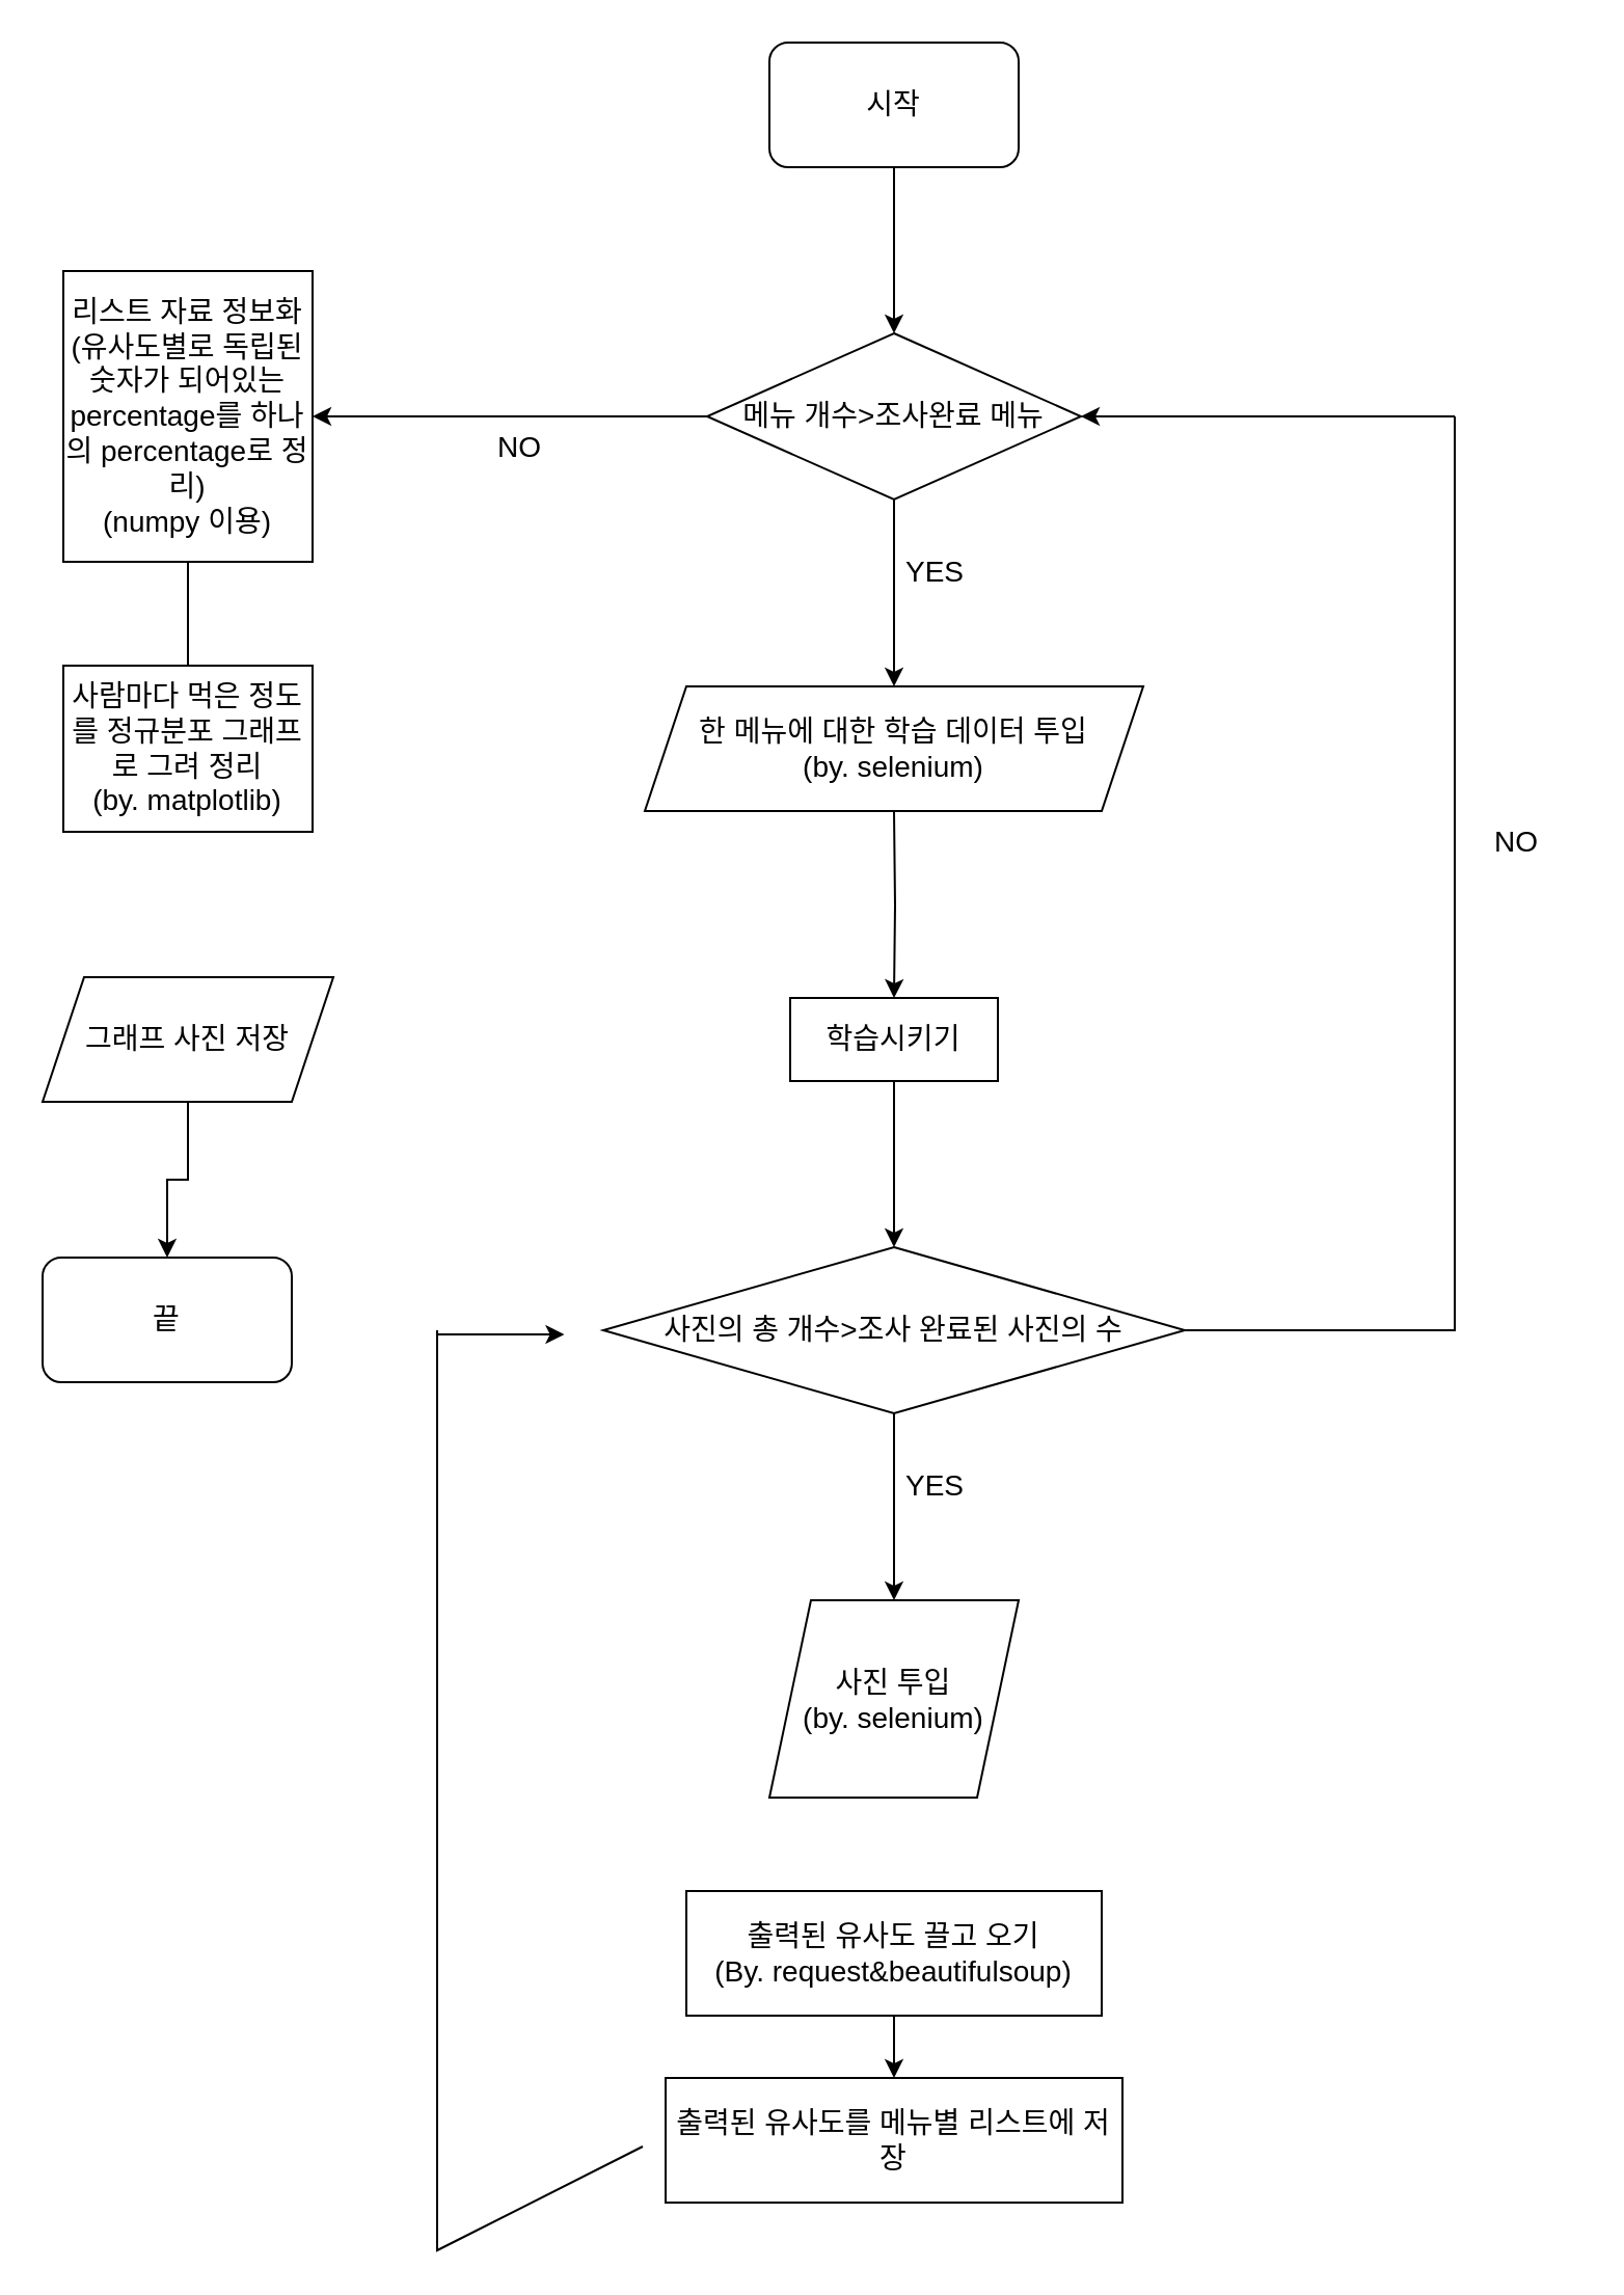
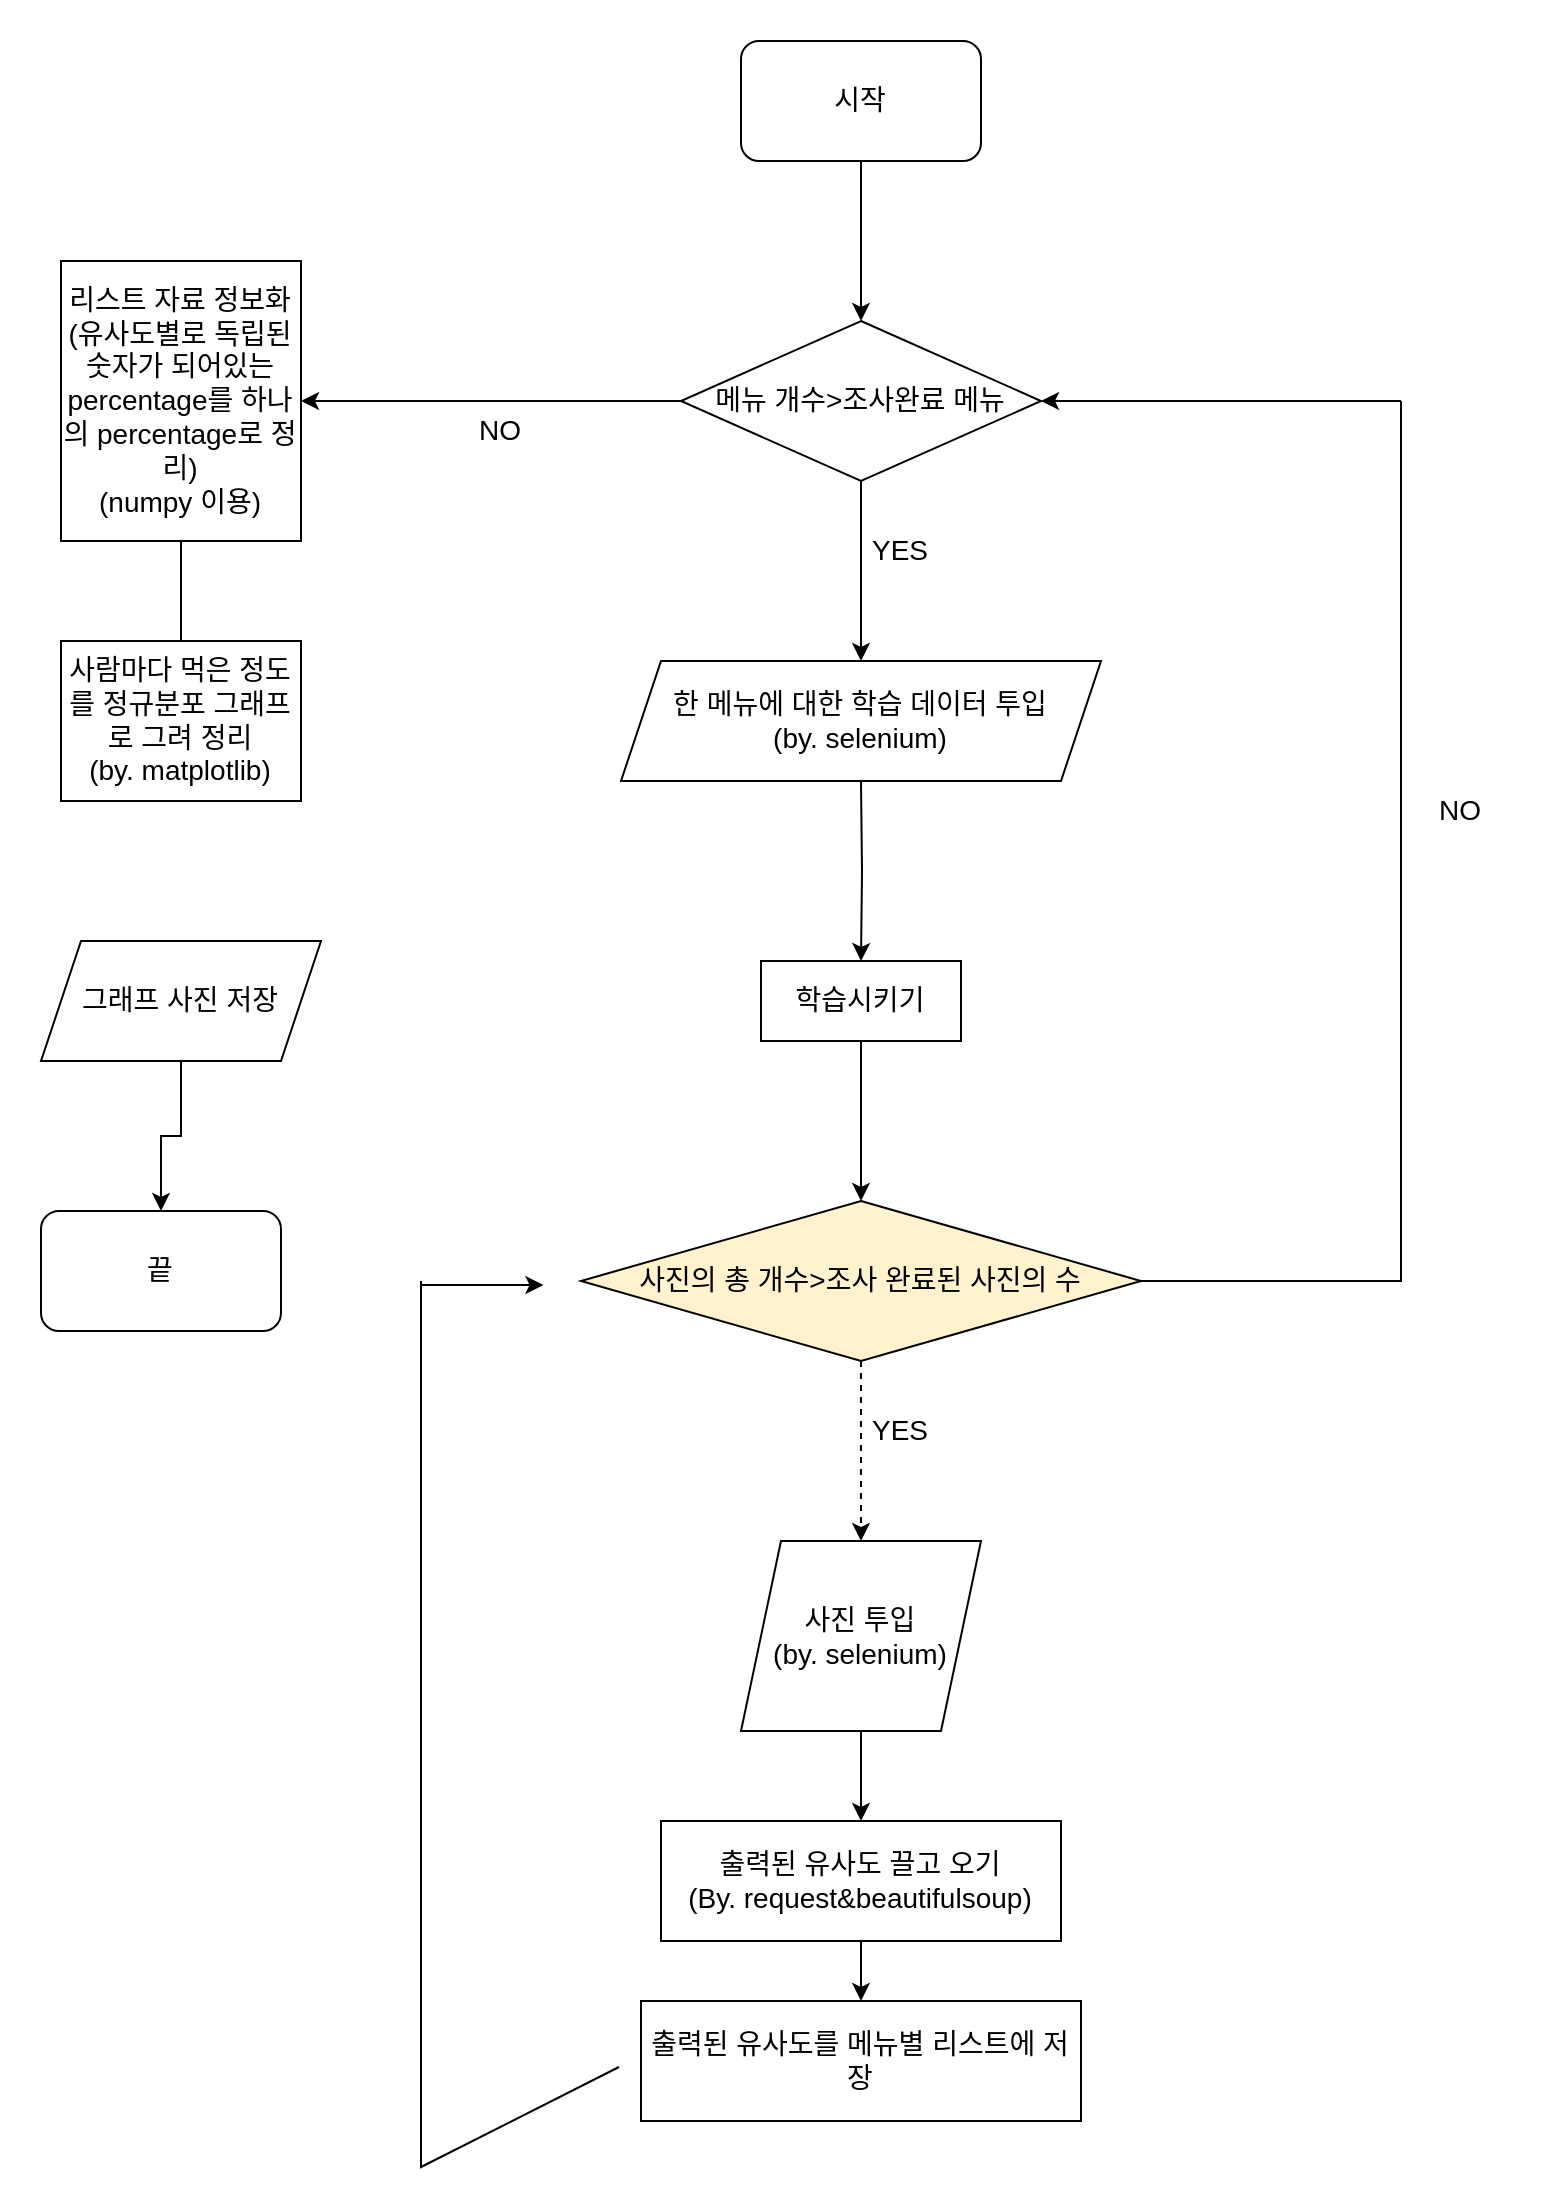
- <mxCell id="11" value="사진의 총 개수&amp;gt;조사 완료된 사진의 수" style="rhombus;whiteSpace=wrap;html=1;fontSize=14;" vertex="1" parent="1"><mxGeometry x="290" y="600" width="280" height="80" as="geometry" /></mxCell>
+ <mxCell id="11" value="사진의 총 개수&amp;gt;조사 완료된 사진의 수" style="rhombus;whiteSpace=wrap;html=1;fontSize=14;fillColor=#fff2cc;" vertex="1" parent="1"><mxGeometry x="290" y="600" width="280" height="80" as="geometry" /></mxCell>
- <mxCell id="10" value="" style="edgeStyle=orthogonalEdgeStyle;rounded=0;orthogonalLoop=1;jettySize=auto;html=1;fontSize=14;" edge="1" parent="1" source="11" target="13"><mxGeometry relative="1" as="geometry" /></mxCell>
+ <mxCell id="10" value="" style="edgeStyle=orthogonalEdgeStyle;rounded=0;orthogonalLoop=1;jettySize=auto;html=1;fontSize=14;dashed=1;" edge="1" parent="1" source="11" target="13"><mxGeometry relative="1" as="geometry" /></mxCell>
+ <mxCell id="12" value="" style="edgeStyle=orthogonalEdgeStyle;rounded=0;orthogonalLoop=1;jettySize=auto;html=1;fontSize=14;" edge="1" parent="1" source="13" target="17"><mxGeometry relative="1" as="geometry" /></mxCell>
